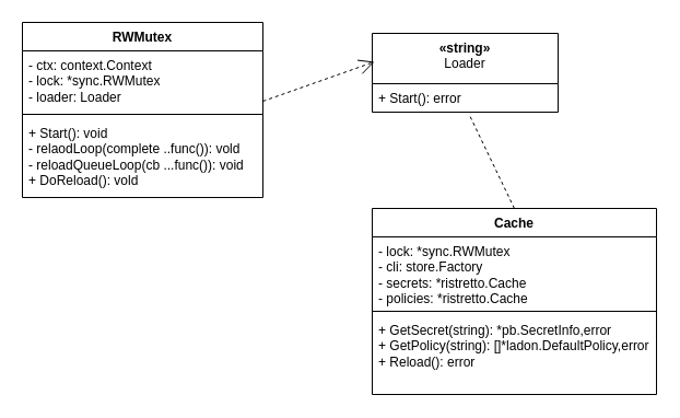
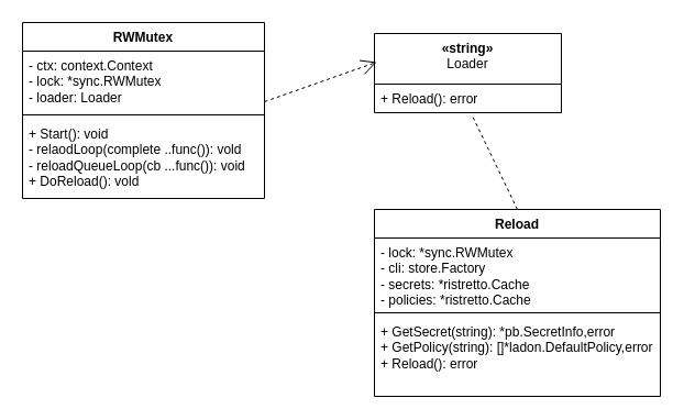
- <mxCell id="7" value="+ Start(): error" style="text;strokeColor=none;fillColor=none;align=left;verticalAlign=top;spacingLeft=4;spacingRight=4;overflow=hidden;rotatable=0;points=[[0,0.5],[1,0.5]];portConstraint=eastwest;whiteSpace=wrap;html=1;" vertex="1" parent="6"><mxGeometry y="46" width="170" height="26" as="geometry" /></mxCell>
+ <mxCell id="7" value="+ Reload(): error" style="text;strokeColor=none;fillColor=none;align=left;verticalAlign=top;spacingLeft=4;spacingRight=4;overflow=hidden;rotatable=0;points=[[0,0.5],[1,0.5]];portConstraint=eastwest;whiteSpace=wrap;html=1;" vertex="1" parent="6"><mxGeometry y="46" width="170" height="26" as="geometry" /></mxCell>
- <mxCell id="9" value="Cache" style="swimlane;fontStyle=1;align=center;verticalAlign=top;childLayout=stackLayout;horizontal=1;startSize=26;horizontalStack=0;resizeParent=1;resizeParentMax=0;resizeLast=0;collapsible=1;marginBottom=0;whiteSpace=wrap;html=1;" vertex="1" parent="1"><mxGeometry x="340" y="190" width="260" height="170" as="geometry" /></mxCell>
+ <mxCell id="9" value="Reload" style="swimlane;fontStyle=1;align=center;verticalAlign=top;childLayout=stackLayout;horizontal=1;startSize=26;horizontalStack=0;resizeParent=1;resizeParentMax=0;resizeLast=0;collapsible=1;marginBottom=0;whiteSpace=wrap;html=1;" vertex="1" parent="1"><mxGeometry x="340" y="190" width="260" height="170" as="geometry" /></mxCell>
